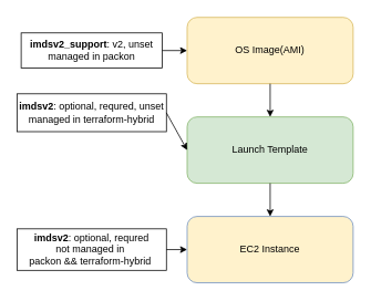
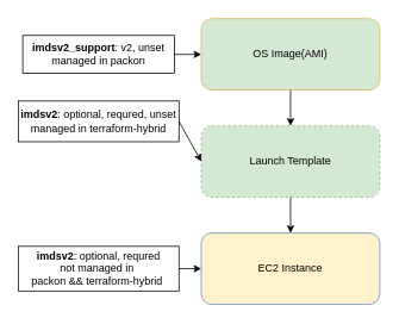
- <mxCell id="2" value="OS Image(AMI)" style="rounded=1;whiteSpace=wrap;html=1;fillColor=#fff2cc;strokeColor=#d6b656;" vertex="1" parent="1"><mxGeometry x="225" y="20" width="200" height="80" as="geometry" /></mxCell>
+ <mxCell id="2" value="OS Image(AMI)" style="rounded=1;whiteSpace=wrap;html=1;fillColor=#d5e8d4;strokeColor=#d6b656;" vertex="1" parent="1"><mxGeometry x="225" y="20" width="200" height="80" as="geometry" /></mxCell>
- <mxCell id="3" value="Launch Template" style="rounded=1;whiteSpace=wrap;html=1;fillColor=#d5e8d4;strokeColor=#82b366;" vertex="1" parent="1"><mxGeometry x="225" y="140" width="200" height="80" as="geometry" /></mxCell>
+ <mxCell id="3" value="Launch Template" style="rounded=1;whiteSpace=wrap;html=1;fillColor=#d5e8d4;strokeColor=#82b366;dashed=1;" vertex="1" parent="1"><mxGeometry x="225" y="140" width="200" height="80" as="geometry" /></mxCell>
